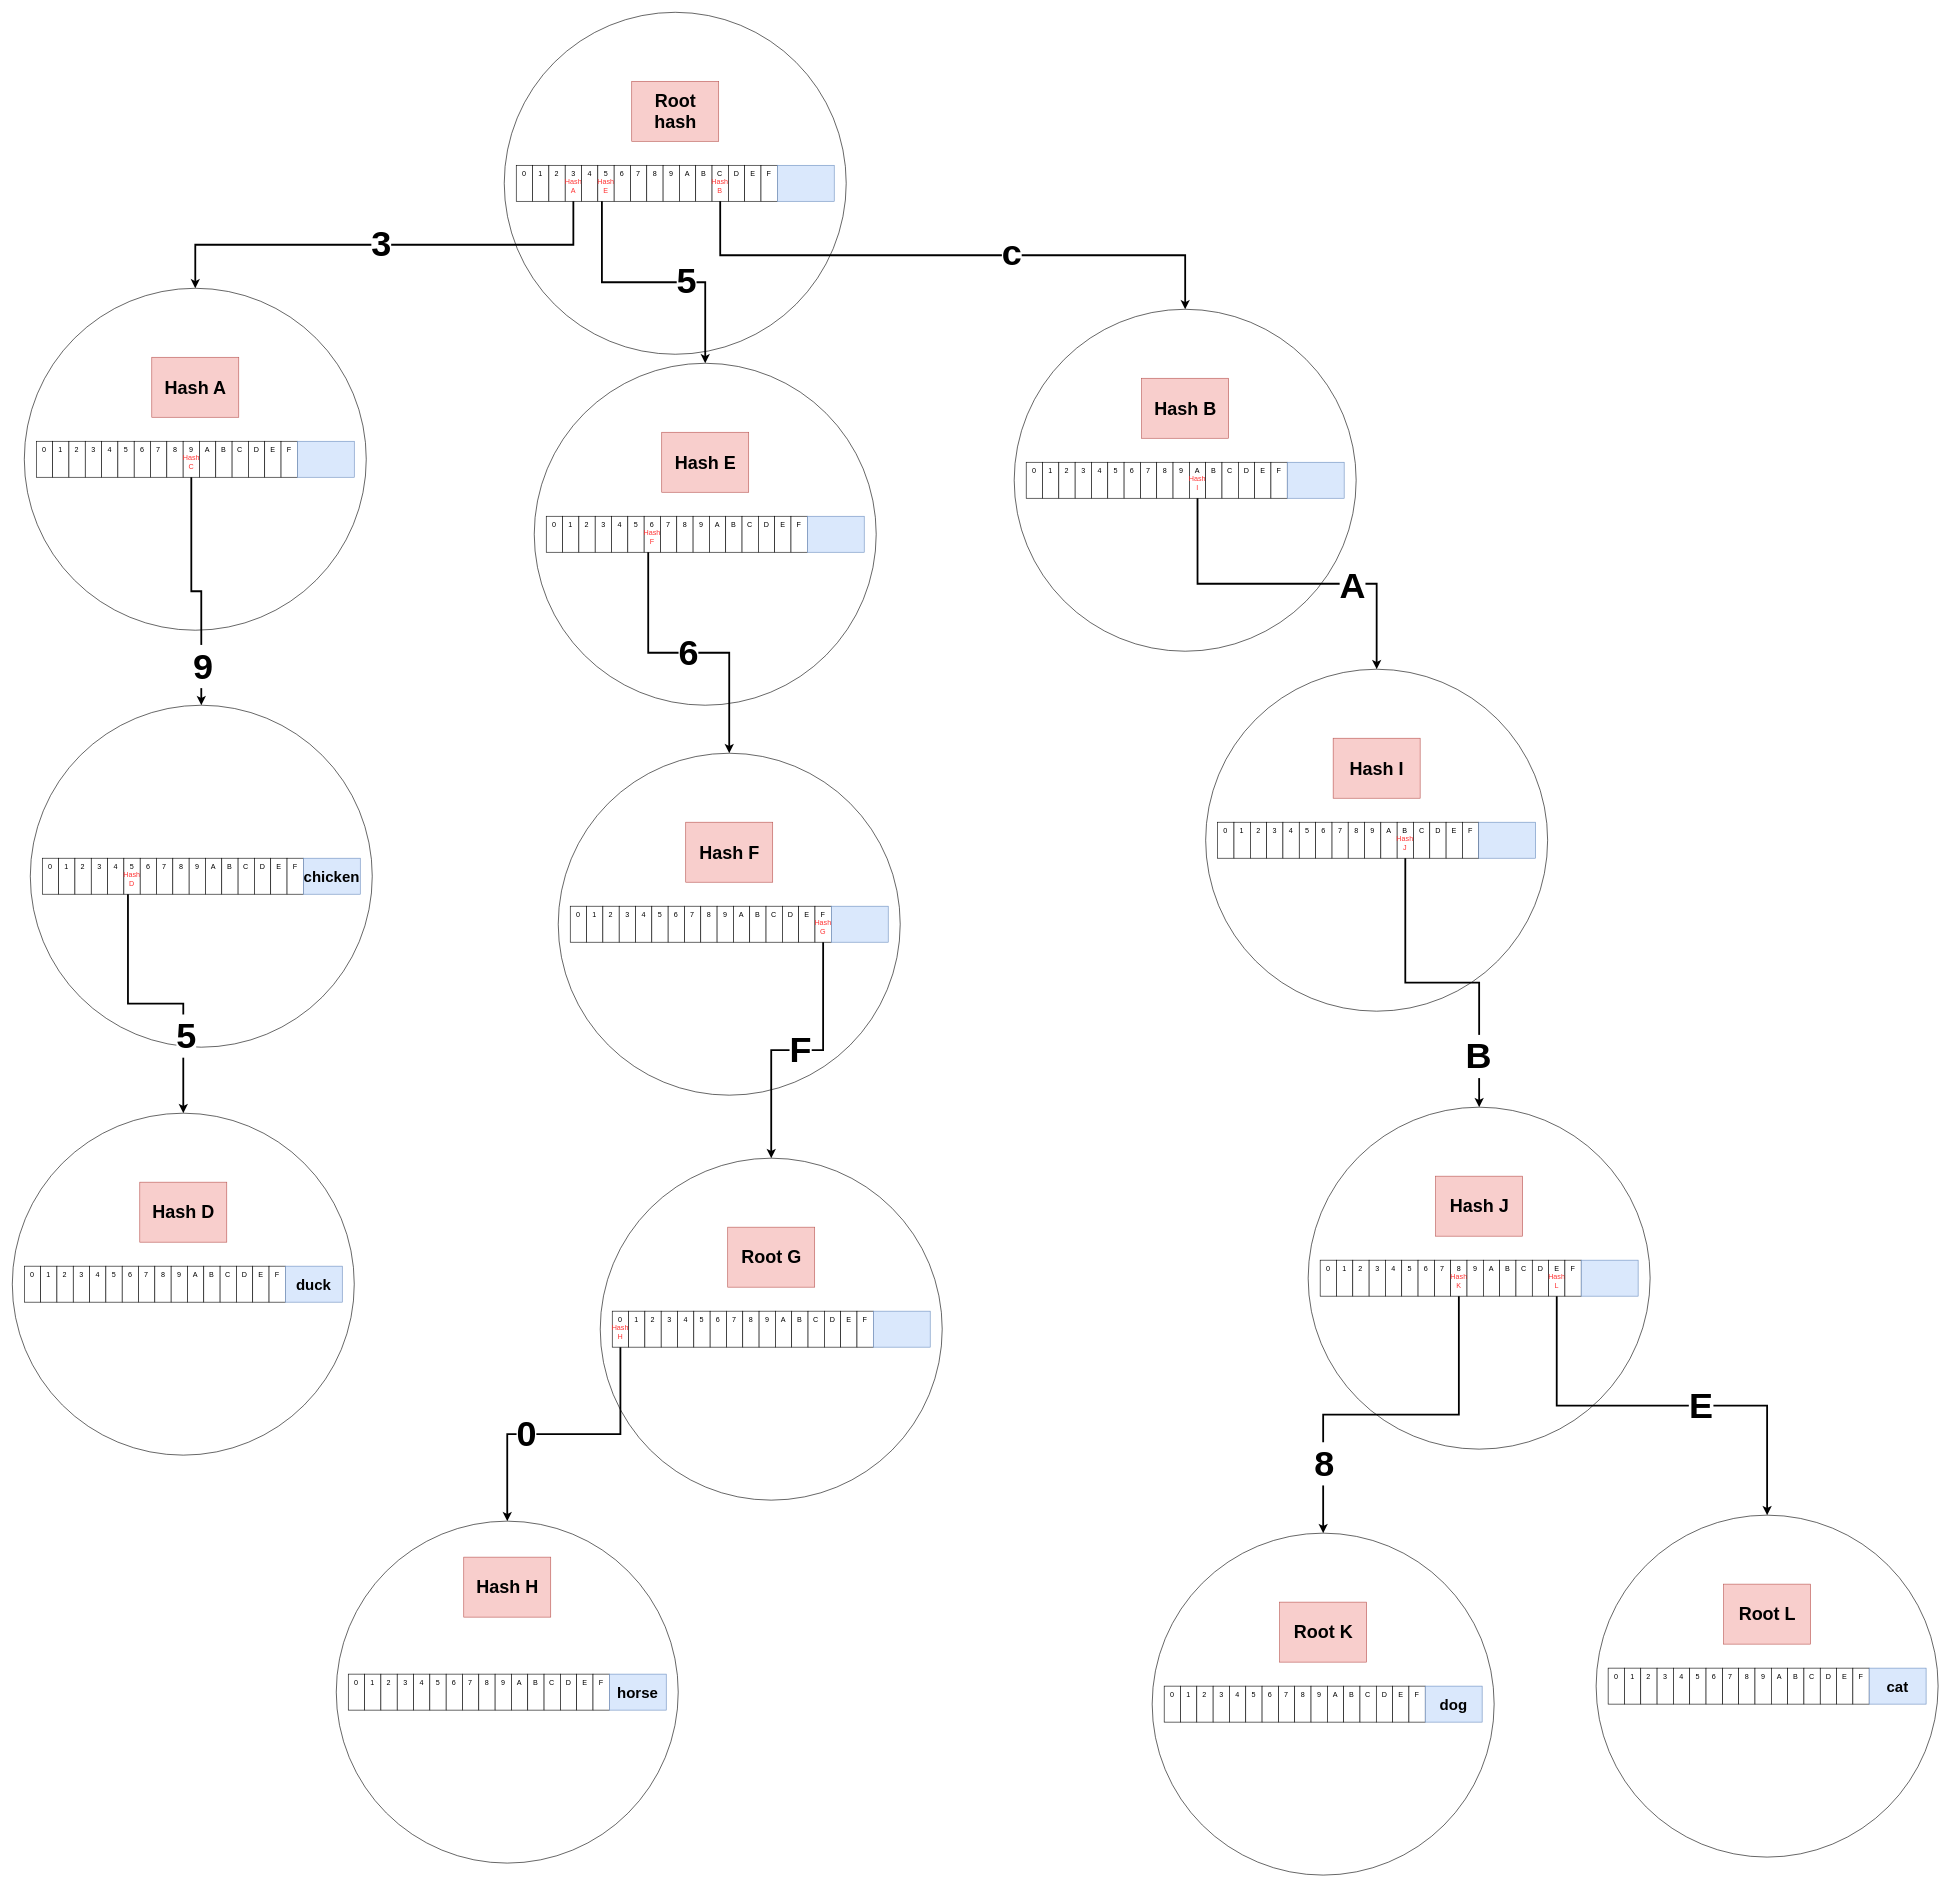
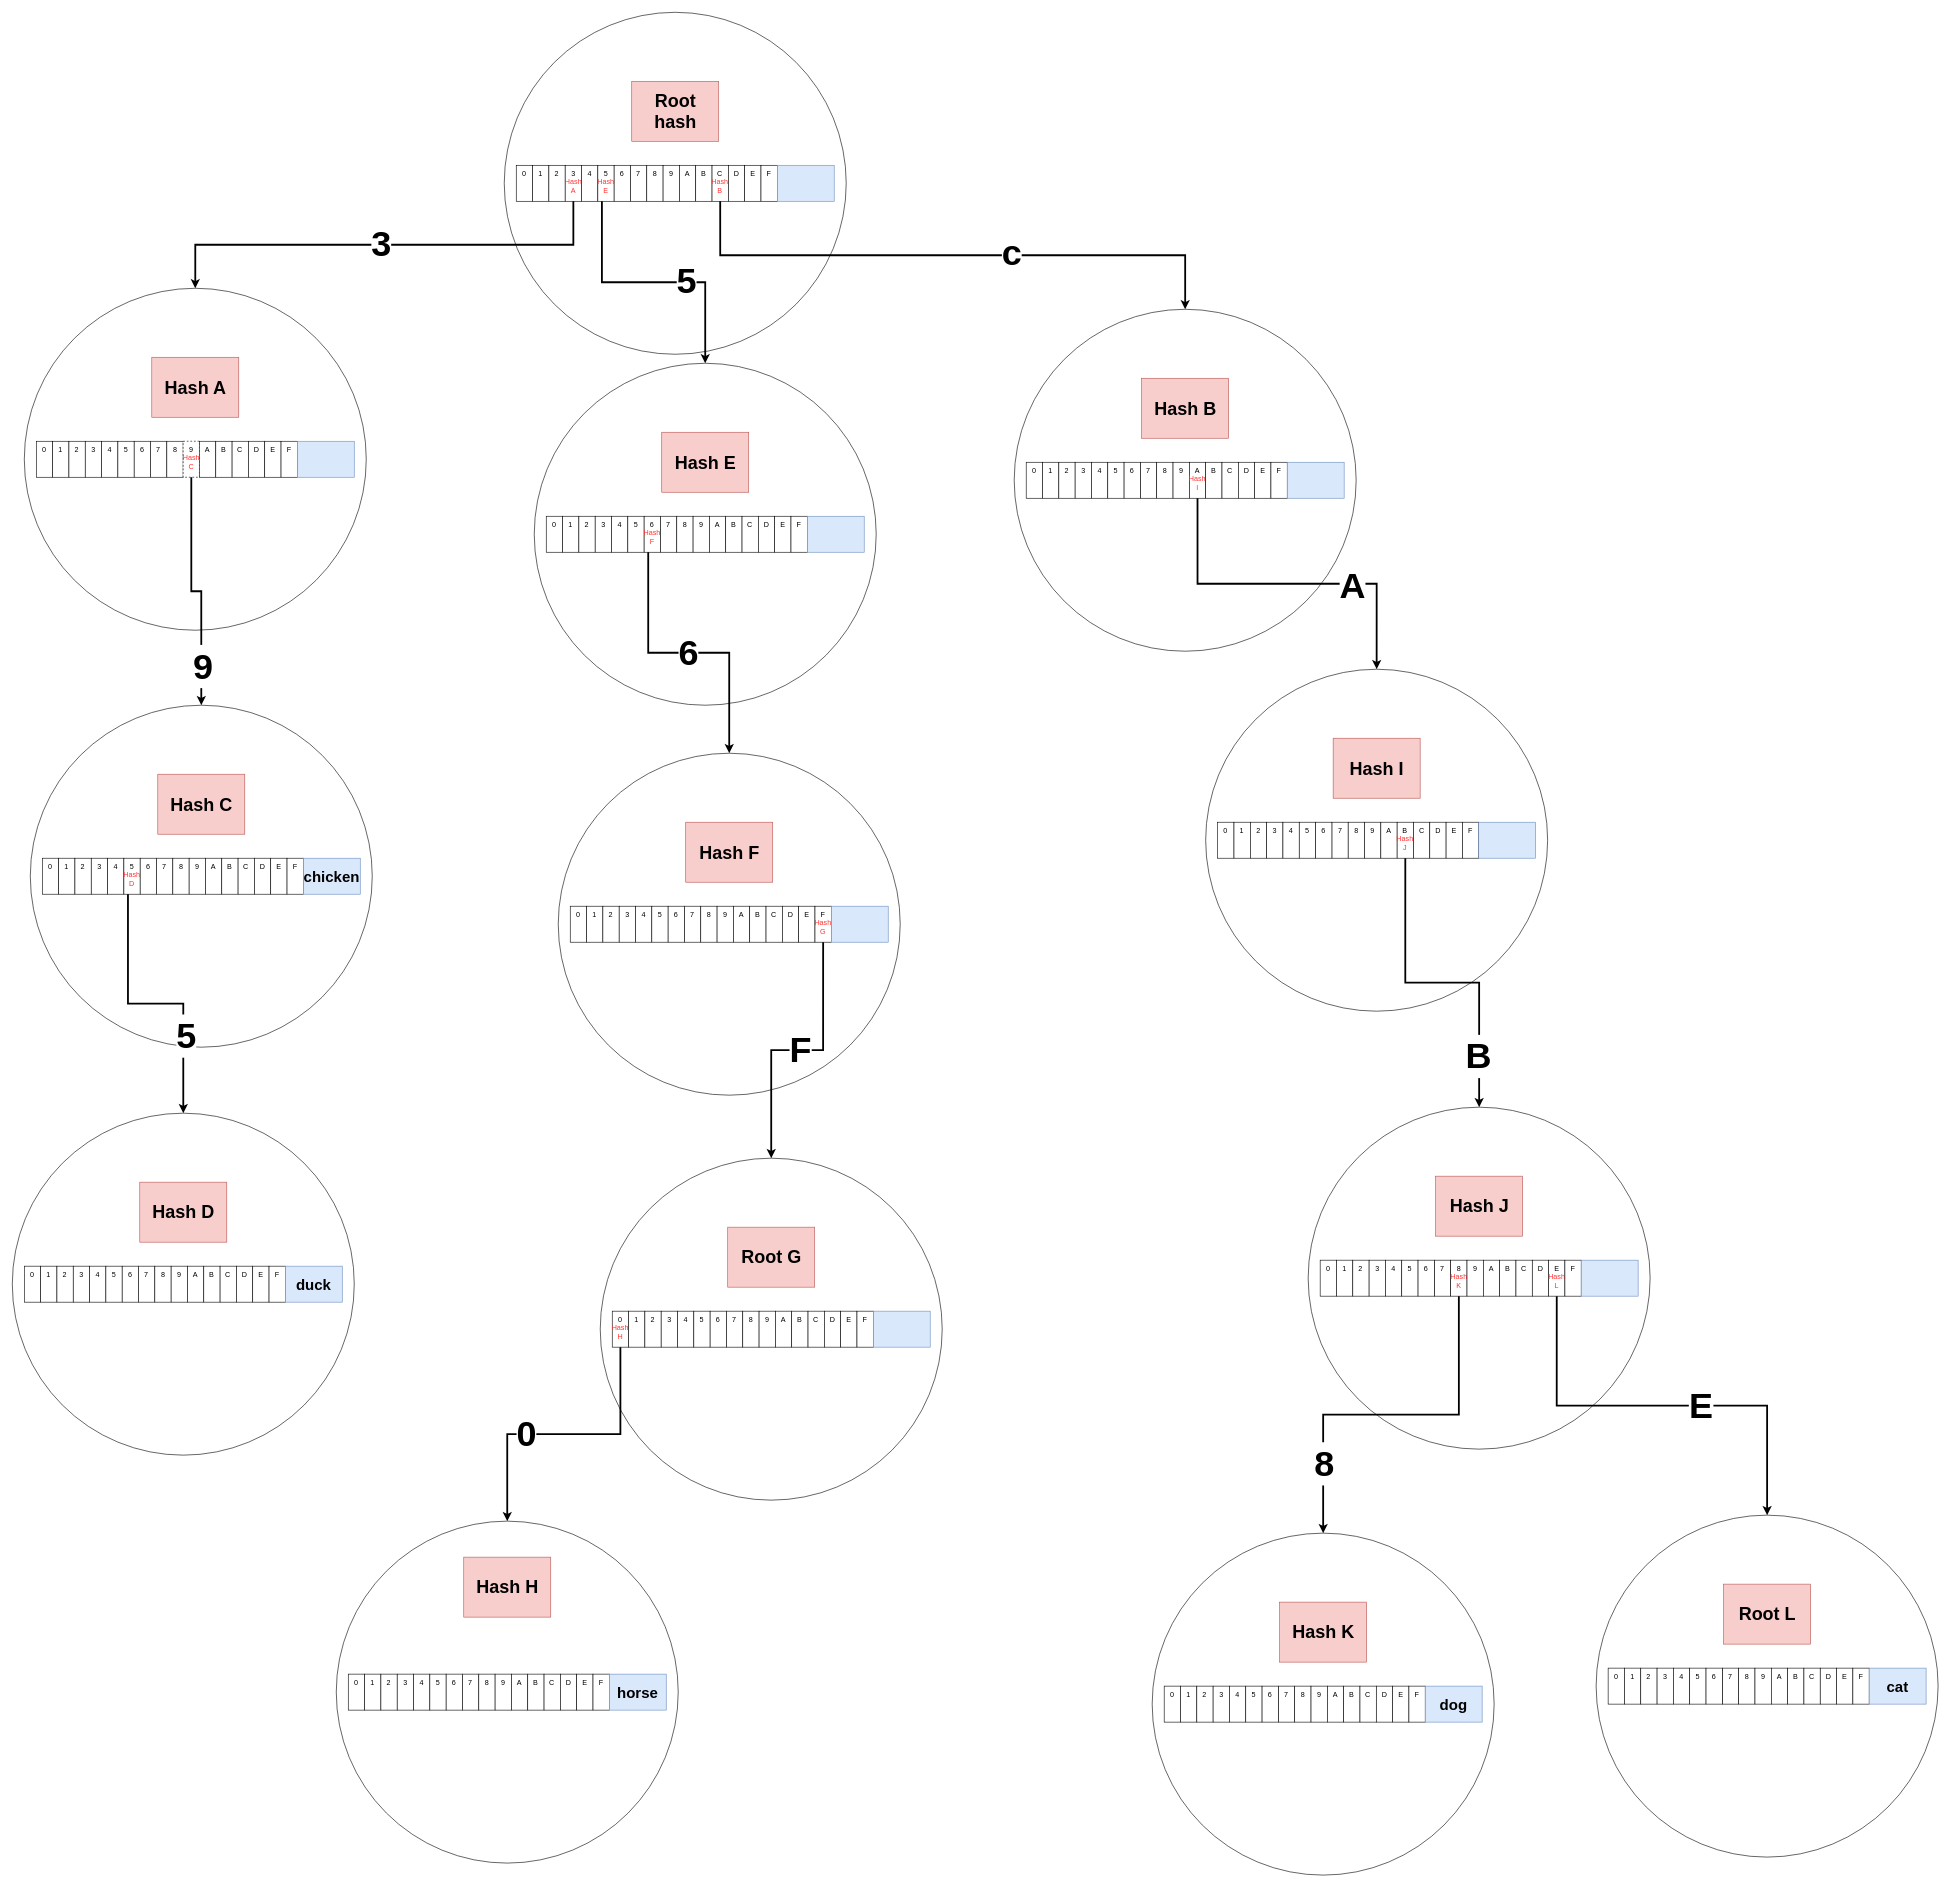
- <mxCell id="36" value="9&lt;br&gt;&lt;font color=&quot;#ff3333&quot;&gt;Hash C&lt;/font&gt;" style="rounded=0;whiteSpace=wrap;html=1;verticalAlign=top;" vertex="1" parent="26"><mxGeometry x="244.768" width="27.196" height="60" as="geometry" /></mxCell>
+ <mxCell id="36" value="9&lt;br&gt;&lt;font color=&quot;#ff3333&quot;&gt;Hash C&lt;/font&gt;" style="rounded=0;whiteSpace=wrap;html=1;verticalAlign=top;dashed=1;" vertex="1" parent="26"><mxGeometry x="244.768" width="27.196" height="60" as="geometry" /></mxCell>
+ <mxCell id="93" value="&lt;font style=&quot;font-size: 30px;&quot;&gt;Hash C&lt;/font&gt;" style="rounded=0;whiteSpace=wrap;html=1;fontStyle=1;fillColor=#f8cecc;strokeColor=#b85450;fontSize=30;" vertex="1" parent="91"><mxGeometry x="142.5" y="90" width="145" height="100" as="geometry" /></mxCell>
- <mxCell id="253" value="&lt;font style=&quot;font-size: 30px;&quot;&gt;Root K&lt;/font&gt;" style="rounded=0;whiteSpace=wrap;html=1;fontStyle=1;fillColor=#f8cecc;strokeColor=#b85450;fontSize=30;" vertex="1" parent="251"><mxGeometry x="142.5" y="90" width="145" height="100" as="geometry" /></mxCell>
+ <mxCell id="253" value="&lt;font style=&quot;font-size: 30px;&quot;&gt;Hash K&lt;/font&gt;" style="rounded=0;whiteSpace=wrap;html=1;fontStyle=1;fillColor=#f8cecc;strokeColor=#b85450;fontSize=30;" vertex="1" parent="251"><mxGeometry x="142.5" y="90" width="145" height="100" as="geometry" /></mxCell>
